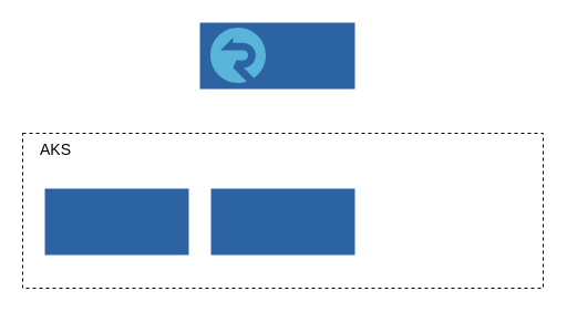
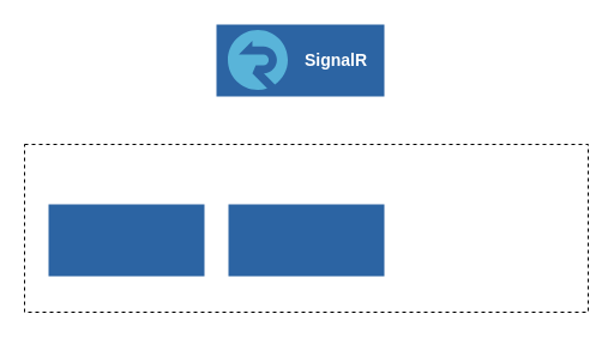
+ <mxCell id="3" value="SignalR" style="text;html=1;strokeColor=none;fillColor=none;align=center;verticalAlign=middle;whiteSpace=wrap;rounded=0;fontColor=#FFFFFF;fontStyle=1;fontSize=14;" vertex="1" parent="2"><mxGeometry x="70" y="15" width="60" height="30" as="geometry" /></mxCell>
- <mxCell id="6" value="AKS" style="text;html=1;strokeColor=none;fillColor=none;align=center;verticalAlign=middle;whiteSpace=wrap;rounded=0;dashed=1;fontSize=14;fontColor=#000000;" vertex="1" parent="1"><mxGeometry x="20" y="120" width="60" height="30" as="geometry" /></mxCell>
